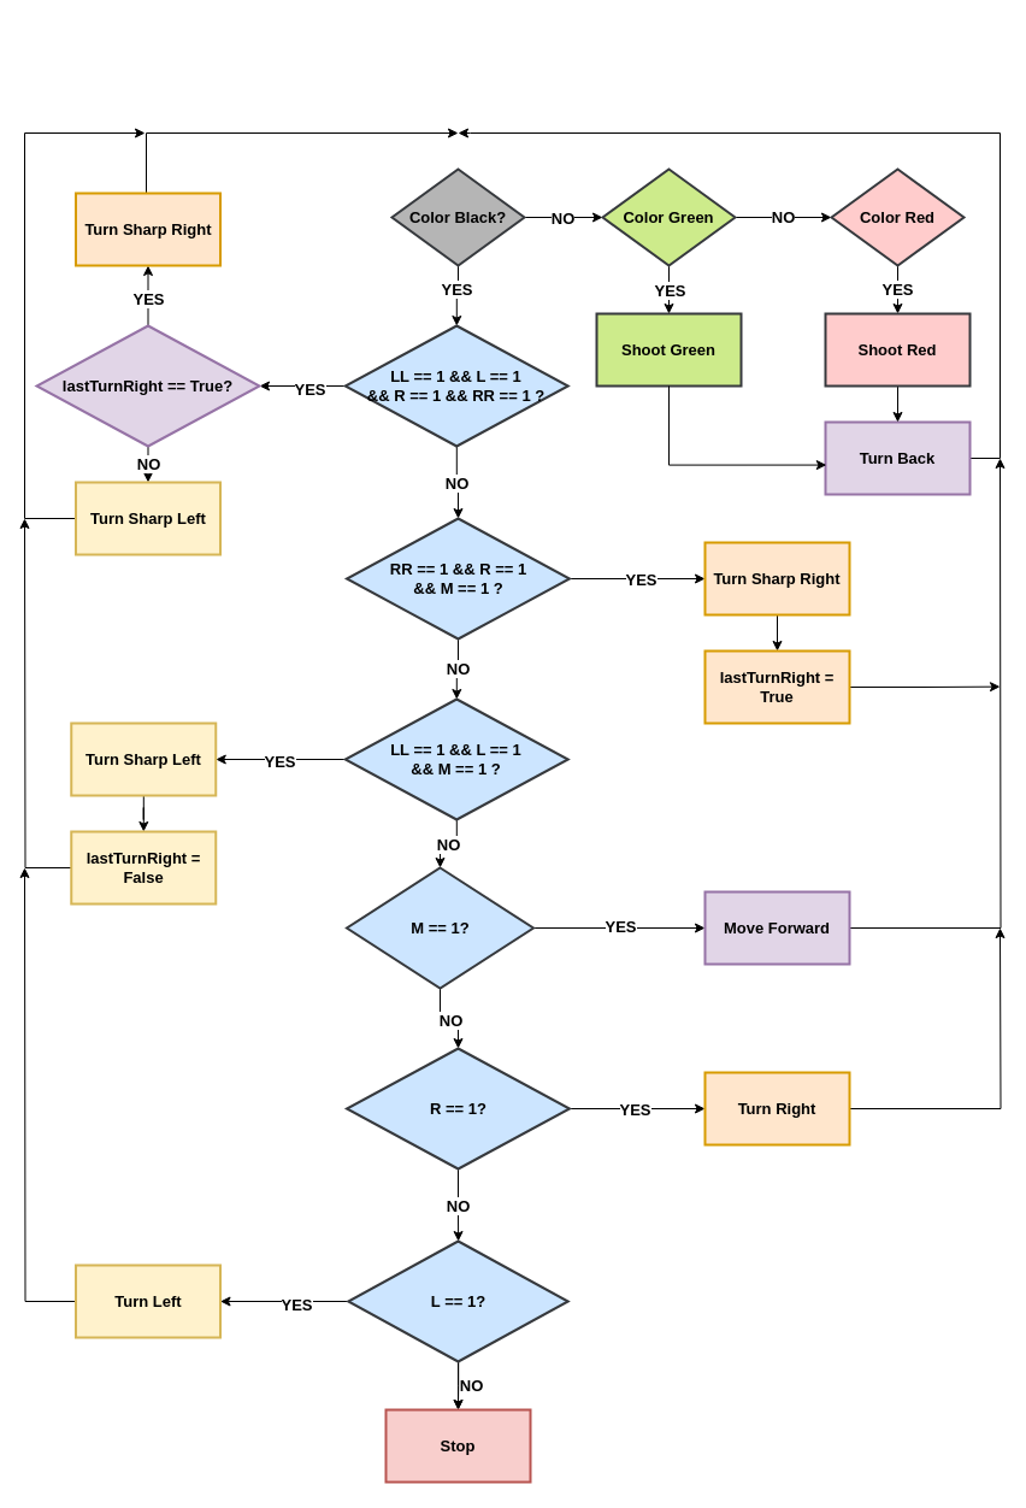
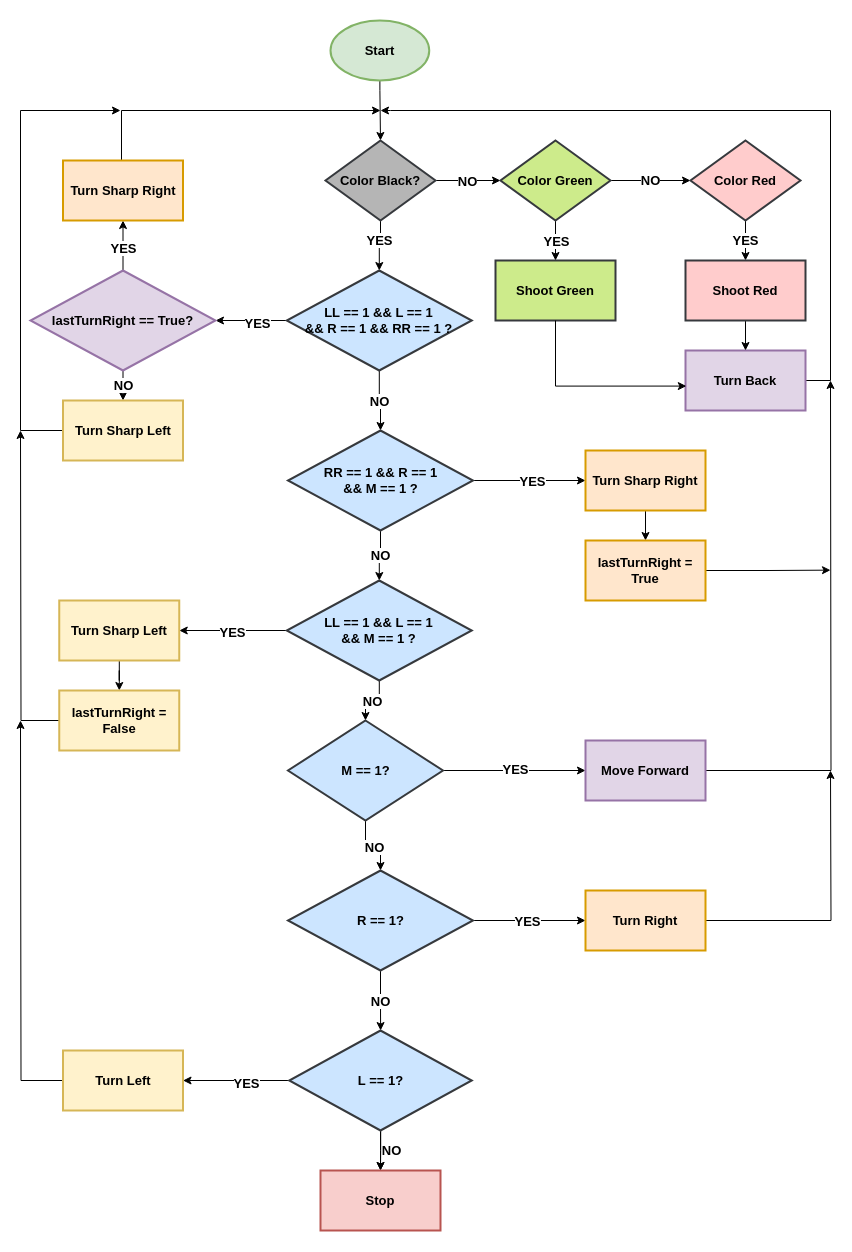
+ <mxCell id="3" value="Start" style="strokeWidth=2;shape=mxgraph.flowchart.start_1;fontStyle=1;fontSize=13;fontFamily=Helvetica;fillColor=#d5e8d4;strokeColor=#82b366;labelBorderColor=none;whiteSpace=wrap;html=1;spacing=2;" vertex="1" parent="1"><mxGeometry x="330" y="20" width="98.75" height="60" as="geometry" /></mxCell>
+ <mxCell id="2" value="" style="edgeStyle=orthogonalEdgeStyle;rounded=0;orthogonalLoop=1;jettySize=auto;entryX=0.5;entryY=0;entryDx=0;entryDy=0;exitX=0.5;exitY=1;exitDx=0;exitDy=0;exitPerimeter=0;fontStyle=1;fontSize=13;fontFamily=Helvetica;labelBorderColor=none;html=1;spacing=2;" edge="1" parent="1" source="3" target="8"><mxGeometry relative="1" as="geometry"><mxPoint x="440" y="0" as="sourcePoint" /><mxPoint x="379.77" y="143.636" as="targetPoint" /><Array as="points"><mxPoint x="379" y="90" /><mxPoint x="380" y="90" /></Array></mxGeometry></mxCell>
